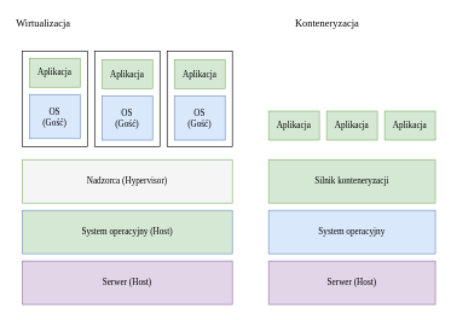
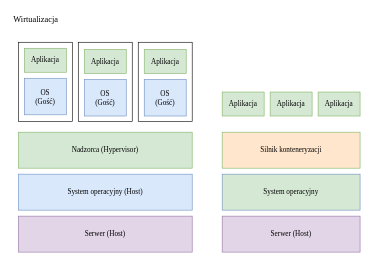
- <mxCell id="9" value="&lt;font face=&quot;Archia&quot; style=&quot;font-size: 14px&quot;&gt;Konteneryzacja&lt;br&gt;&lt;/font&gt;" style="text;html=1;resizable=0;points=[];autosize=1;align=left;verticalAlign=top;spacingTop=-4;fontSize=14;" parent="1" vertex="1"><mxGeometry x="405" y="20" width="130" height="20" as="geometry" /></mxCell>
- <mxCell id="5" value="Nadzorca (Hypervisor)" style="rounded=0;whiteSpace=wrap;html=1;rotation=0;fontFamily=Archia;fillColor=#f5f5f5;strokeColor=#82b366;" parent="1" vertex="1"><mxGeometry x="30" y="220" width="290" height="60" as="geometry" /></mxCell>
+ <mxCell id="5" value="Nadzorca (Hypervisor)" style="rounded=0;whiteSpace=wrap;html=1;rotation=0;fontFamily=Archia;fillColor=#d5e8d4;strokeColor=#82b366;" parent="1" vertex="1"><mxGeometry x="30" y="220" width="290" height="60" as="geometry" /></mxCell>
- <mxCell id="19" value="Silnik konteneryzacji" style="rounded=0;whiteSpace=wrap;html=1;rotation=0;fontFamily=Archia;fillColor=#d5e8d4;strokeColor=#82b366;" parent="1" vertex="1"><mxGeometry x="370" y="220" width="230" height="60" as="geometry" /></mxCell>
+ <mxCell id="19" value="Silnik konteneryzacji" style="rounded=0;whiteSpace=wrap;html=1;rotation=0;fontFamily=Archia;fillColor=#ffe6cc;strokeColor=#82b366;" parent="1" vertex="1"><mxGeometry x="370" y="220" width="230" height="60" as="geometry" /></mxCell>
- <mxCell id="6" value="System operacyjny (Host)" style="rounded=0;whiteSpace=wrap;html=1;rotation=0;fontFamily=Archia;fillColor=#d5e8d4;strokeColor=#6c8ebf;" parent="1" vertex="1"><mxGeometry x="30" y="290" width="290" height="60" as="geometry" /></mxCell>
+ <mxCell id="6" value="System operacyjny (Host)" style="rounded=0;whiteSpace=wrap;html=1;rotation=0;fontFamily=Archia;fillColor=#dae8fc;strokeColor=#6c8ebf;" parent="1" vertex="1"><mxGeometry x="30" y="290" width="290" height="60" as="geometry" /></mxCell>
- <mxCell id="20" value="System operacyjny" style="rounded=0;whiteSpace=wrap;html=1;rotation=0;fontFamily=Archia;fillColor=#dae8fc;strokeColor=#6c8ebf;" parent="1" vertex="1"><mxGeometry x="370" y="290" width="230" height="60" as="geometry" /></mxCell>
+ <mxCell id="20" value="System operacyjny" style="rounded=0;whiteSpace=wrap;html=1;rotation=0;fontFamily=Archia;fillColor=#d5e8d4;strokeColor=#6c8ebf;" parent="1" vertex="1"><mxGeometry x="370" y="290" width="230" height="60" as="geometry" /></mxCell>
